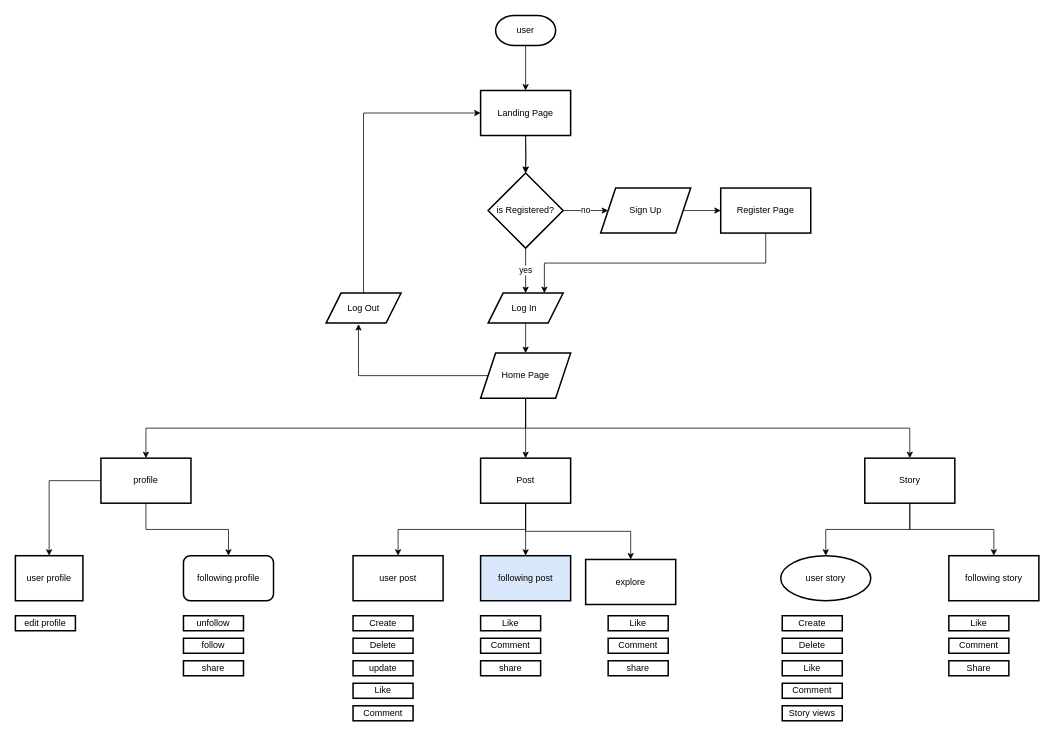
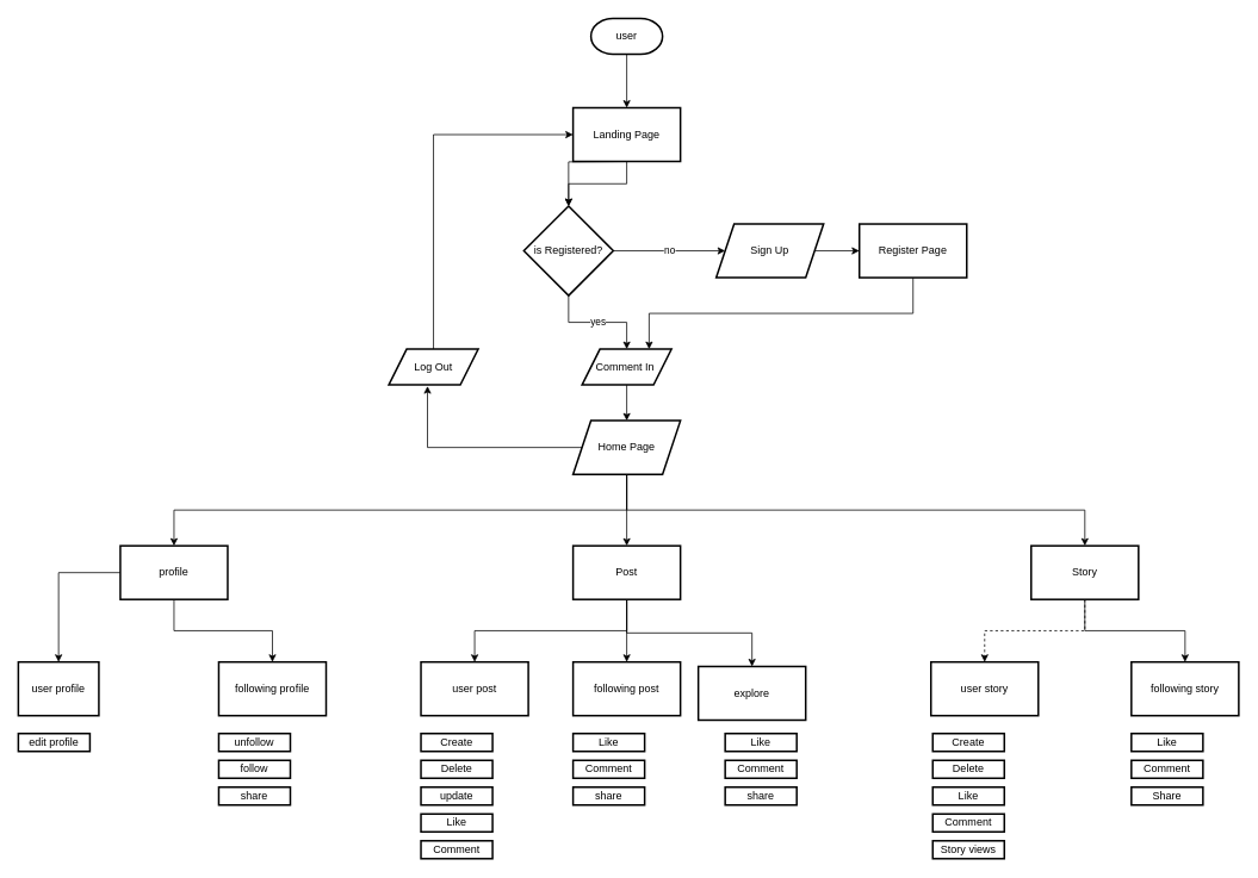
- <mxCell id="6" value="is Registered?" style="rhombus;whiteSpace=wrap;html=1;strokeWidth=2;" vertex="1" parent="1"><mxGeometry x="650" y="230" width="100" height="100" as="geometry" /></mxCell>
+ <mxCell id="6" value="is Registered?" style="rhombus;whiteSpace=wrap;html=1;strokeWidth=2;" vertex="1" parent="1"><mxGeometry x="585" y="230" width="100" height="100" as="geometry" /></mxCell>
- <mxCell id="8" value="Log In&amp;nbsp;" style="shape=parallelogram;perimeter=parallelogramPerimeter;whiteSpace=wrap;html=1;fixedSize=1;strokeWidth=2;" vertex="1" parent="1"><mxGeometry x="650" y="390" width="100" height="40" as="geometry" /></mxCell>
+ <mxCell id="8" value="Comment In&amp;nbsp;" style="shape=parallelogram;perimeter=parallelogramPerimeter;whiteSpace=wrap;html=1;fixedSize=1;strokeWidth=2;" vertex="1" parent="1"><mxGeometry x="650" y="390" width="100" height="40" as="geometry" /></mxCell>
- <mxCell id="22" style="edgeStyle=orthogonalEdgeStyle;rounded=0;orthogonalLoop=1;jettySize=auto;html=1;exitX=0.5;exitY=1;exitDx=0;exitDy=0;entryX=0.5;entryY=0;entryDx=0;entryDy=0;" edge="1" parent="1" source="24" target="45"><mxGeometry relative="1" as="geometry" /></mxCell>
+ <mxCell id="22" style="edgeStyle=orthogonalEdgeStyle;rounded=0;orthogonalLoop=1;jettySize=auto;html=1;exitX=0.5;exitY=1;exitDx=0;exitDy=0;entryX=0.5;entryY=0;entryDx=0;entryDy=0;dashed=1;" edge="1" parent="1" source="24" target="45"><mxGeometry relative="1" as="geometry" /></mxCell>
- <mxCell id="42" value="following profile" style="whiteSpace=wrap;html=1;strokeWidth=2;rounded=1;" vertex="1" parent="1"><mxGeometry x="244" y="740" width="120" height="60" as="geometry" /></mxCell>
+ <mxCell id="42" value="following profile" style="whiteSpace=wrap;html=1;strokeWidth=2;" vertex="1" parent="1"><mxGeometry x="244" y="740" width="120" height="60" as="geometry" /></mxCell>
- <mxCell id="44" value="following post" style="whiteSpace=wrap;html=1;strokeWidth=2;fillColor=#dae8fc;" vertex="1" parent="1"><mxGeometry x="640" y="740" width="120" height="60" as="geometry" /></mxCell>
+ <mxCell id="44" value="following post" style="whiteSpace=wrap;html=1;strokeWidth=2;" vertex="1" parent="1"><mxGeometry x="640" y="740" width="120" height="60" as="geometry" /></mxCell>
- <mxCell id="45" value="user story" style="ellipse;whiteSpace=wrap;html=1;strokeWidth=2;" vertex="1" parent="1"><mxGeometry x="1040" y="740" width="120" height="60" as="geometry" /></mxCell>
+ <mxCell id="45" value="user story" style="whiteSpace=wrap;html=1;strokeWidth=2;" vertex="1" parent="1"><mxGeometry x="1040" y="740" width="120" height="60" as="geometry" /></mxCell>
